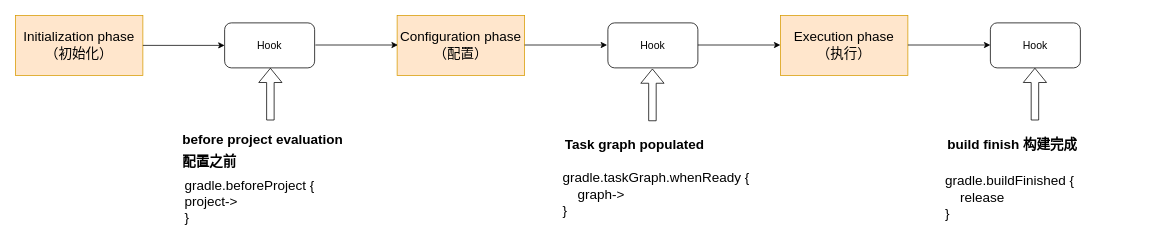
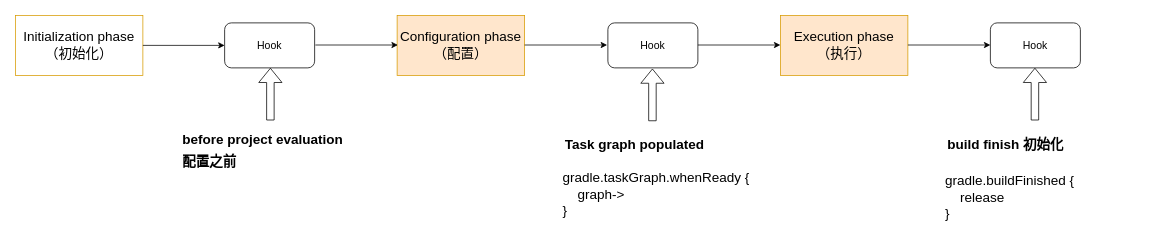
- <mxCell id="2" value="&lt;font style=&quot;font-size: 18px&quot;&gt;Initialization phase（初始化）&lt;/font&gt;" style="rounded=0;whiteSpace=wrap;html=1;fillColor=#ffe6cc;strokeColor=#d79b00;" vertex="1" parent="1"><mxGeometry x="20" y="20" width="170" height="80" as="geometry" /></mxCell>
+ <mxCell id="2" value="&lt;font style=&quot;font-size: 18px&quot;&gt;Initialization phase（初始化）&lt;/font&gt;" style="rounded=0;whiteSpace=wrap;html=1;fillColor=#ffffff;strokeColor=#d79b00;" vertex="1" parent="1"><mxGeometry x="20" y="20" width="170" height="80" as="geometry" /></mxCell>
- <mxCell id="13" value="&lt;h1&gt;&lt;font style=&quot;font-size: 18px&quot;&gt;build finish 构建完成&lt;/font&gt;&lt;/h1&gt;" style="text;html=1;strokeColor=none;fillColor=none;spacing=5;spacingTop=-20;whiteSpace=wrap;overflow=hidden;rounded=0;" vertex="1" parent="1"><mxGeometry x="1257.5" y="170" width="245" height="140" as="geometry" /></mxCell>
+ <mxCell id="13" value="&lt;h1&gt;&lt;font style=&quot;font-size: 18px&quot;&gt;build finish 初始化&lt;/font&gt;&lt;/h1&gt;" style="text;html=1;strokeColor=none;fillColor=none;spacing=5;spacingTop=-20;whiteSpace=wrap;overflow=hidden;rounded=0;" vertex="1" parent="1"><mxGeometry x="1257.5" y="170" width="245" height="140" as="geometry" /></mxCell>
- <mxCell id="19" value="&lt;font style=&quot;font-size: 18px&quot;&gt;gradle.beforeProject {    project-&amp;gt;&lt;br&gt;}&lt;/font&gt;" style="text;whiteSpace=wrap;html=1;" vertex="1" parent="1"><mxGeometry x="244" y="230" width="200" height="60" as="geometry" /></mxCell>
